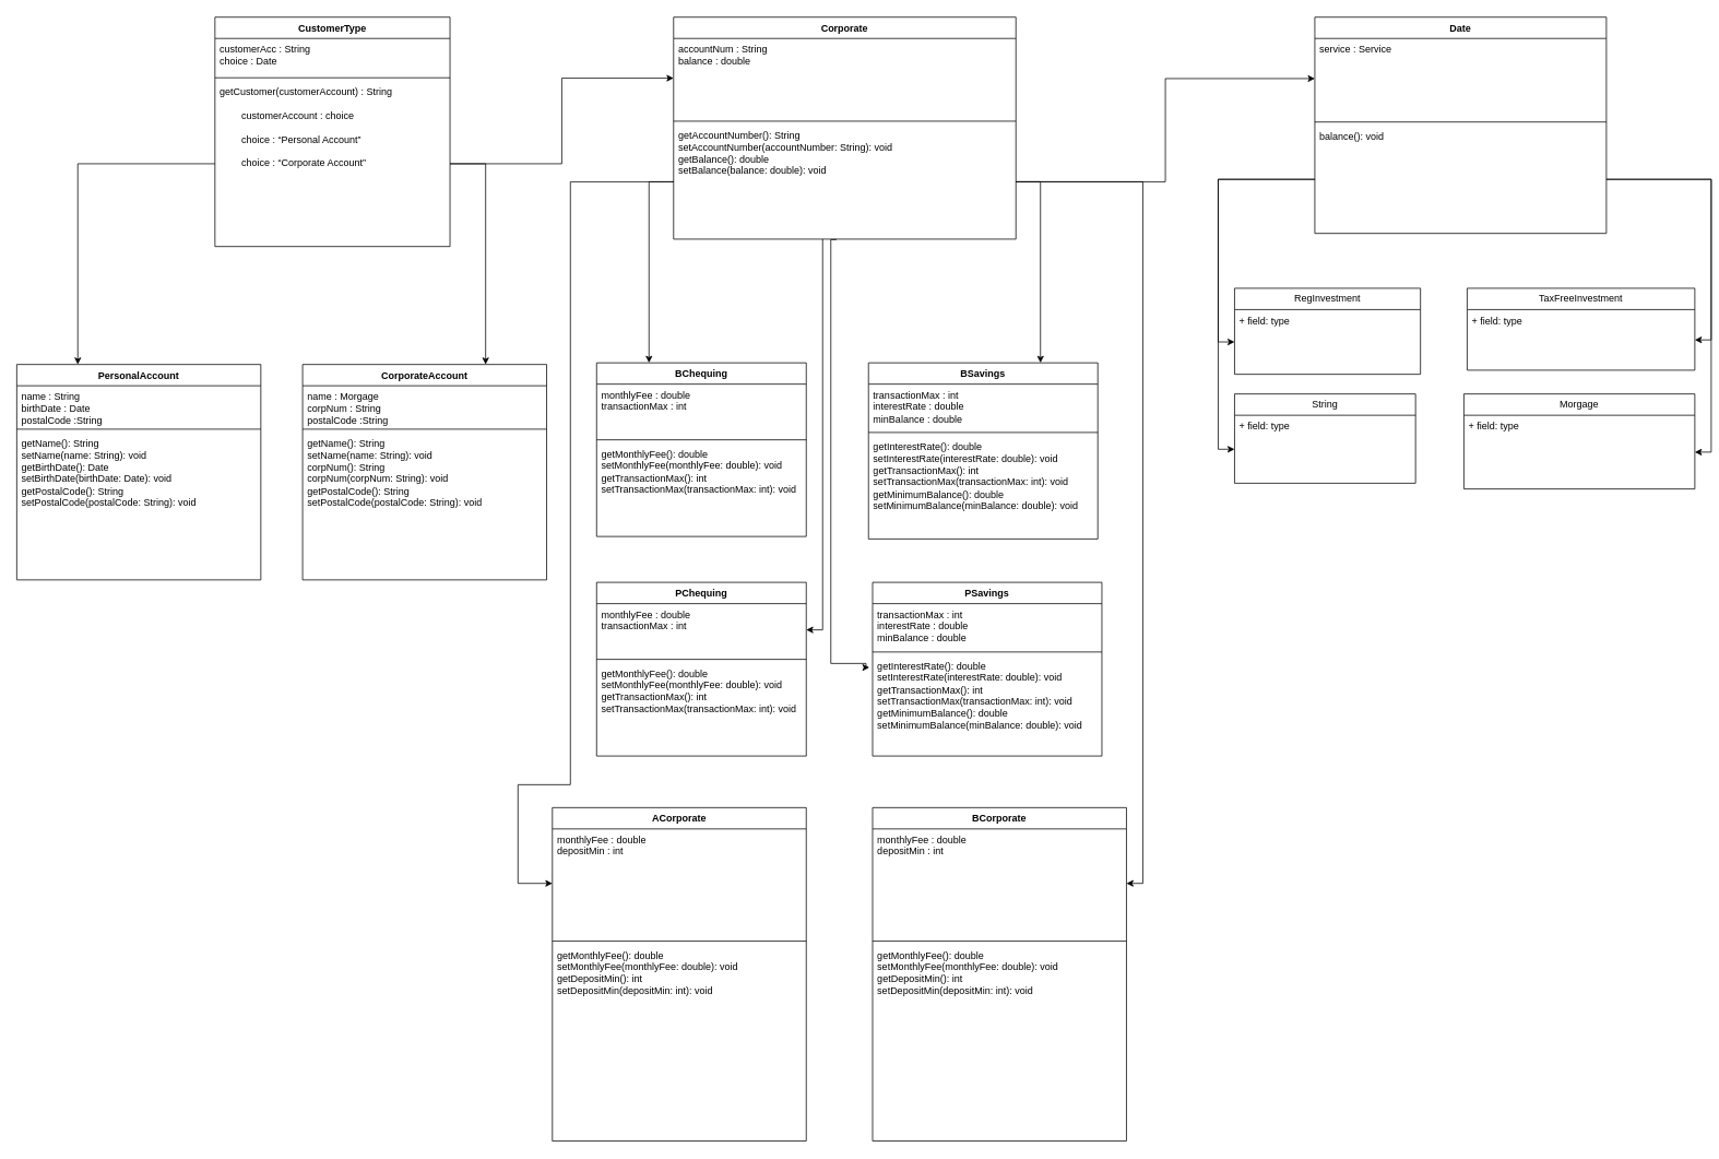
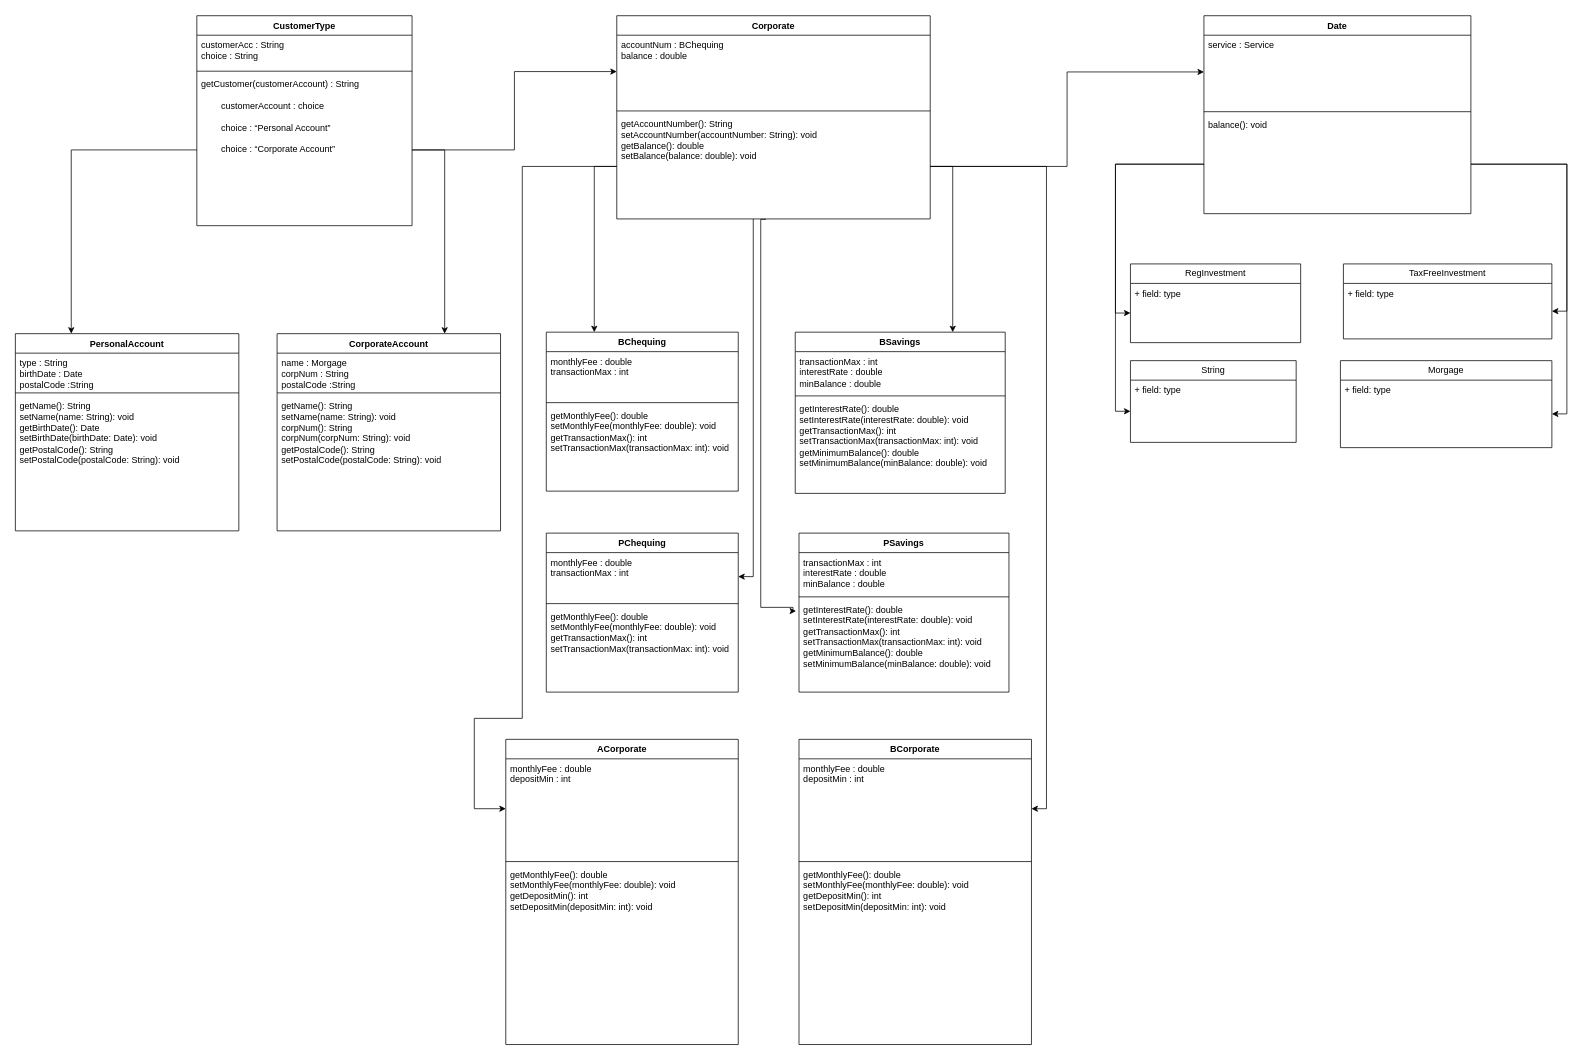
- <mxCell id="3" value="customerAcc : String&lt;br&gt;choice : Date" style="text;strokeColor=none;fillColor=none;align=left;verticalAlign=top;spacingLeft=4;spacingRight=4;overflow=hidden;rotatable=0;points=[[0,0.5],[1,0.5]];portConstraint=eastwest;whiteSpace=wrap;html=1;" parent="2" vertex="1"><mxGeometry y="26" width="287" height="44" as="geometry" /></mxCell>
+ <mxCell id="3" value="customerAcc : String&lt;br&gt;choice : String" style="text;strokeColor=none;fillColor=none;align=left;verticalAlign=top;spacingLeft=4;spacingRight=4;overflow=hidden;rotatable=0;points=[[0,0.5],[1,0.5]];portConstraint=eastwest;whiteSpace=wrap;html=1;" parent="2" vertex="1"><mxGeometry y="26" width="287" height="44" as="geometry" /></mxCell>
- <mxCell id="7" value="accountNum : String&lt;div&gt;balance : double&lt;/div&gt;" style="text;strokeColor=none;fillColor=none;align=left;verticalAlign=top;spacingLeft=4;spacingRight=4;overflow=hidden;rotatable=0;points=[[0,0.5],[1,0.5]];portConstraint=eastwest;whiteSpace=wrap;html=1;" parent="6" vertex="1"><mxGeometry y="26" width="418" height="97" as="geometry" /></mxCell>
+ <mxCell id="7" value="accountNum : BChequing&lt;div&gt;balance : double&lt;/div&gt;" style="text;strokeColor=none;fillColor=none;align=left;verticalAlign=top;spacingLeft=4;spacingRight=4;overflow=hidden;rotatable=0;points=[[0,0.5],[1,0.5]];portConstraint=eastwest;whiteSpace=wrap;html=1;" parent="6" vertex="1"><mxGeometry y="26" width="418" height="97" as="geometry" /></mxCell>
- <mxCell id="15" value="name : String&lt;div style=&quot;border-color: var(--border-color);&quot;&gt;birthDate : Date&lt;/div&gt;&lt;div style=&quot;border-color: var(--border-color);&quot;&gt;postalCode :String&lt;/div&gt;" style="text;strokeColor=none;fillColor=none;align=left;verticalAlign=top;spacingLeft=4;spacingRight=4;overflow=hidden;rotatable=0;points=[[0,0.5],[1,0.5]];portConstraint=eastwest;whiteSpace=wrap;html=1;" parent="14" vertex="1"><mxGeometry y="26" width="298" height="49" as="geometry" /></mxCell>
+ <mxCell id="15" value="type : String&lt;div style=&quot;border-color: var(--border-color);&quot;&gt;birthDate : Date&lt;/div&gt;&lt;div style=&quot;border-color: var(--border-color);&quot;&gt;postalCode :String&lt;/div&gt;" style="text;strokeColor=none;fillColor=none;align=left;verticalAlign=top;spacingLeft=4;spacingRight=4;overflow=hidden;rotatable=0;points=[[0,0.5],[1,0.5]];portConstraint=eastwest;whiteSpace=wrap;html=1;" parent="14" vertex="1"><mxGeometry y="26" width="298" height="49" as="geometry" /></mxCell>
